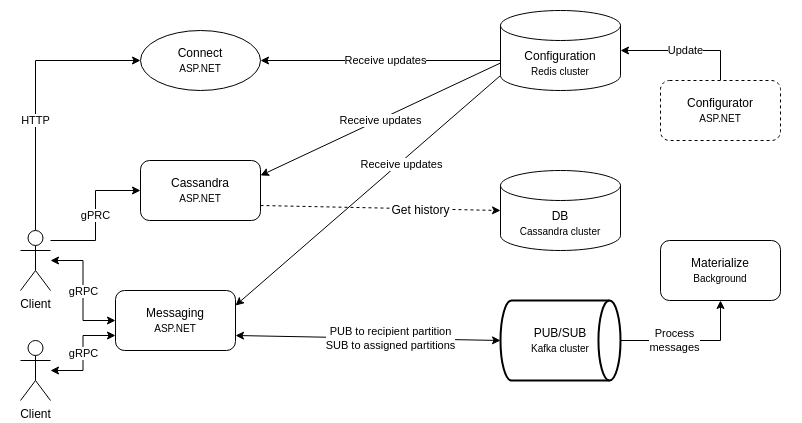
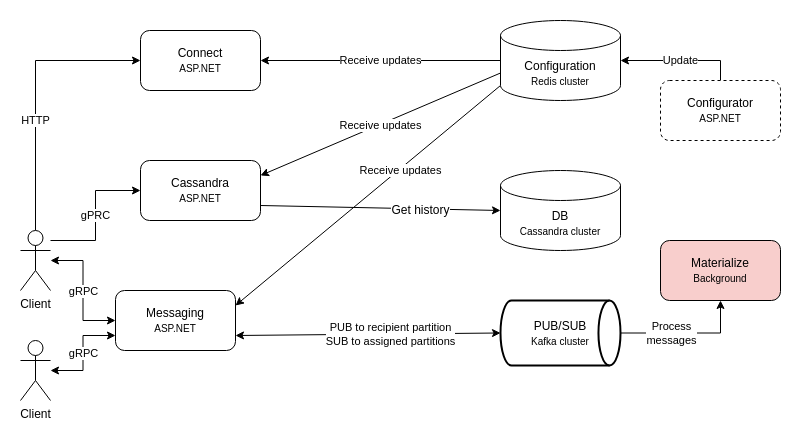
- <mxCell id="20" value="Configuration&lt;br&gt;&lt;font style=&quot;font-size: 10px&quot;&gt;Redis cluster&lt;/font&gt;" style="shape=cylinder3;whiteSpace=wrap;html=1;boundedLbl=1;backgroundOutline=1;size=15;" parent="1" vertex="1"><mxGeometry x="500" y="10" width="120" height="80" as="geometry" /></mxCell>
+ <mxCell id="20" value="Configuration&lt;br&gt;&lt;font style=&quot;font-size: 10px&quot;&gt;Redis cluster&lt;/font&gt;" style="shape=cylinder3;whiteSpace=wrap;html=1;boundedLbl=1;backgroundOutline=1;size=15;" parent="1" vertex="1"><mxGeometry x="500" y="20" width="120" height="80" as="geometry" /></mxCell>
- <mxCell id="15" value="&lt;font style=&quot;font-size: 12px&quot;&gt;Connect&lt;/font&gt;&lt;br&gt;&lt;font style=&quot;font-size: 10px&quot;&gt;ASP.NET&lt;/font&gt;" style="ellipse;whiteSpace=wrap;html=1;" parent="1" vertex="1"><mxGeometry x="140" y="30" width="120" height="60" as="geometry" /></mxCell>
+ <mxCell id="15" value="&lt;font style=&quot;font-size: 12px&quot;&gt;Connect&lt;/font&gt;&lt;br&gt;&lt;font style=&quot;font-size: 10px&quot;&gt;ASP.NET&lt;/font&gt;" style="rounded=1;whiteSpace=wrap;html=1;" parent="1" vertex="1"><mxGeometry x="140" y="30" width="120" height="60" as="geometry" /></mxCell>
- <mxCell id="13" value="&lt;font style=&quot;font-size: 12px&quot;&gt;Get history&lt;/font&gt;" style="rounded=0;orthogonalLoop=1;jettySize=auto;html=1;entryX=0;entryY=0.5;entryDx=0;entryDy=0;entryPerimeter=0;startArrow=none;startFill=0;exitX=1;exitY=0.75;exitDx=0;exitDy=0;dashed=1;" parent="1" source="21" target="12" edge="1"><mxGeometry x="0.334" y="-2" relative="1" as="geometry"><mxPoint x="350" y="75" as="sourcePoint" /><mxPoint x="580" y="220" as="targetPoint" /><mxPoint as="offset" /></mxGeometry></mxCell>
+ <mxCell id="13" value="&lt;font style=&quot;font-size: 12px&quot;&gt;Get history&lt;/font&gt;" style="rounded=0;orthogonalLoop=1;jettySize=auto;html=1;entryX=0;entryY=0.5;entryDx=0;entryDy=0;entryPerimeter=0;startArrow=none;startFill=0;exitX=1;exitY=0.75;exitDx=0;exitDy=0;" parent="1" source="21" target="12" edge="1"><mxGeometry x="0.334" y="-2" relative="1" as="geometry"><mxPoint x="350" y="75" as="sourcePoint" /><mxPoint x="580" y="220" as="targetPoint" /><mxPoint as="offset" /></mxGeometry></mxCell>
- <mxCell id="16" value="Materialize&lt;br&gt;&lt;font style=&quot;font-size: 10px&quot;&gt;Background&lt;/font&gt;" style="rounded=1;whiteSpace=wrap;html=1;" parent="1" vertex="1"><mxGeometry x="660" y="240" width="120" height="60" as="geometry" /></mxCell>
+ <mxCell id="16" value="Materialize&lt;br&gt;&lt;font style=&quot;font-size: 10px&quot;&gt;Background&lt;/font&gt;" style="rounded=1;whiteSpace=wrap;html=1;fillColor=#f8cecc;" parent="1" vertex="1"><mxGeometry x="660" y="240" width="120" height="60" as="geometry" /></mxCell>
- <mxCell id="11" value="PUB/SUB&lt;br&gt;&lt;font style=&quot;font-size: 10px&quot;&gt;Kafka cluster&lt;/font&gt;" style="strokeWidth=2;html=1;shape=mxgraph.flowchart.direct_data;whiteSpace=wrap;" parent="1" vertex="1"><mxGeometry x="500" y="300" width="120" height="80" as="geometry" /></mxCell>
+ <mxCell id="11" value="PUB/SUB&lt;br&gt;&lt;font style=&quot;font-size: 10px&quot;&gt;Kafka cluster&lt;/font&gt;" style="strokeWidth=2;html=1;shape=mxgraph.flowchart.direct_data;whiteSpace=wrap;" parent="1" vertex="1"><mxGeometry x="500" y="300" width="120" height="65" as="geometry" /></mxCell>
